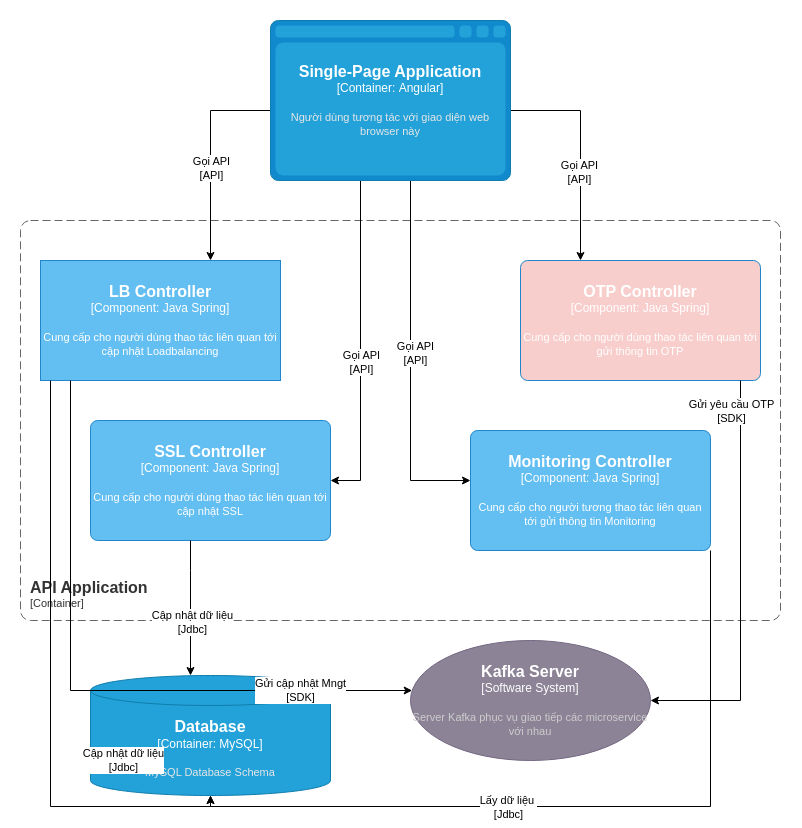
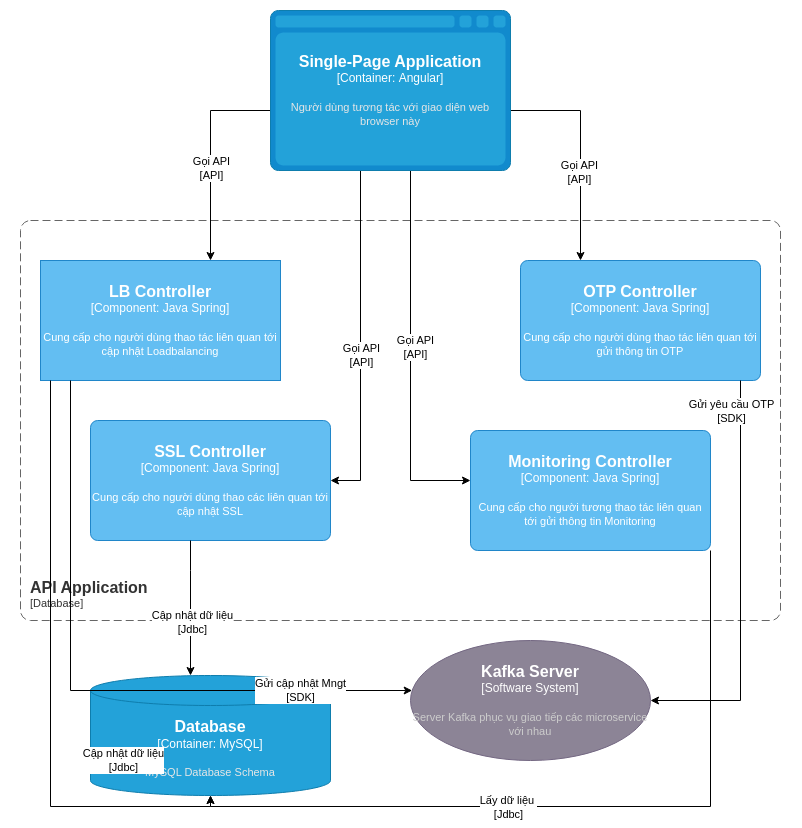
- <mxCell id="11" value="&lt;font style=&quot;font-size: 16px&quot;&gt;&lt;b&gt;Single-Page Application&lt;/b&gt;&lt;/font&gt;&lt;div&gt;[Container:&amp;nbsp;Angular]&lt;/div&gt;&lt;br&gt;&lt;div&gt;&lt;font style=&quot;font-size: 11px&quot;&gt;&lt;font color=&quot;#E6E6E6&quot;&gt;Người dùng tương tác với giao diện web browser này&lt;/font&gt;&lt;/div&gt;" style="shape=mxgraph.c4.webBrowserContainer2;whiteSpace=wrap;html=1;boundedLbl=1;rounded=0;labelBackgroundColor=none;strokeColor=#118ACD;fillColor=#23A2D9;strokeColor=#118ACD;strokeColor2=#0E7DAD;fontSize=12;fontColor=#ffffff;align=center;metaEdit=1;points=[[0.5,0,0],[1,0.25,0],[1,0.5,0],[1,0.75,0],[0.5,1,0],[0,0.75,0],[0,0.5,0],[0,0.25,0]];resizable=0;" parent="1" vertex="1"><mxGeometry x="270" y="20" width="240" height="160" as="geometry" /></mxCell>
+ <mxCell id="11" value="&lt;font style=&quot;font-size: 16px&quot;&gt;&lt;b&gt;Single-Page Application&lt;/b&gt;&lt;/font&gt;&lt;div&gt;[Container:&amp;nbsp;Angular]&lt;/div&gt;&lt;br&gt;&lt;div&gt;&lt;font style=&quot;font-size: 11px&quot;&gt;&lt;font color=&quot;#E6E6E6&quot;&gt;Người dùng tương tác với giao diện web browser này&lt;/font&gt;&lt;/div&gt;" style="shape=mxgraph.c4.webBrowserContainer2;whiteSpace=wrap;html=1;boundedLbl=1;rounded=0;labelBackgroundColor=none;strokeColor=#118ACD;fillColor=#23A2D9;strokeColor=#118ACD;strokeColor2=#0E7DAD;fontSize=12;fontColor=#ffffff;align=center;metaEdit=1;points=[[0.5,0,0],[1,0.25,0],[1,0.5,0],[1,0.75,0],[0.5,1,0],[0,0.75,0],[0,0.5,0],[0,0.25,0]];resizable=0;" parent="1" vertex="1"><mxGeometry x="270" y="10" width="240" height="160" as="geometry" /></mxCell>
- <mxCell id="13" value="&lt;font style=&quot;font-size: 16px&quot;&gt;&lt;b&gt;OTP Controller&lt;/b&gt;&lt;/font&gt;&lt;div&gt;[Component: Java Spring]&lt;/div&gt;&lt;br&gt;&lt;div&gt;&lt;font style=&quot;font-size: 11px&quot;&gt;Cung cấp cho người dùng thao tác liên quan tới gửi thông tin OTP&lt;/font&gt;&lt;/div&gt;" style="rounded=1;whiteSpace=wrap;html=1;labelBackgroundColor=none;fillColor=#f8cecc;fontColor=#ffffff;align=center;arcSize=6;strokeColor=#2086C9;metaEdit=1;resizable=0;points=[[0.25,0,0],[0.5,0,0],[0.75,0,0],[1,0.25,0],[1,0.5,0],[1,0.75,0],[0.75,1,0],[0.5,1,0],[0.25,1,0],[0,0.75,0],[0,0.5,0],[0,0.25,0]];" parent="1" vertex="1"><mxGeometry x="520" y="260" width="240" height="120" as="geometry" /></mxCell>
+ <mxCell id="13" value="&lt;font style=&quot;font-size: 16px&quot;&gt;&lt;b&gt;OTP Controller&lt;/b&gt;&lt;/font&gt;&lt;div&gt;[Component: Java Spring]&lt;/div&gt;&lt;br&gt;&lt;div&gt;&lt;font style=&quot;font-size: 11px&quot;&gt;Cung cấp cho người dùng thao tác liên quan tới gửi thông tin OTP&lt;/font&gt;&lt;/div&gt;" style="rounded=1;whiteSpace=wrap;html=1;labelBackgroundColor=none;fillColor=#63BEF2;fontColor=#ffffff;align=center;arcSize=6;strokeColor=#2086C9;metaEdit=1;resizable=0;points=[[0.25,0,0],[0.5,0,0],[0.75,0,0],[1,0.25,0],[1,0.5,0],[1,0.75,0],[0.75,1,0],[0.5,1,0],[0.25,1,0],[0,0.75,0],[0,0.5,0],[0,0.25,0]];" parent="1" vertex="1"><mxGeometry x="520" y="260" width="240" height="120" as="geometry" /></mxCell>
- <mxCell id="22" value="&lt;font style=&quot;font-size: 16px&quot;&gt;&lt;b&gt;SSL Controller&lt;/b&gt;&lt;/font&gt;&lt;div&gt;[Component: Java Spring]&lt;/div&gt;&lt;br&gt;&lt;div&gt;&lt;font style=&quot;font-size: 11px&quot;&gt;Cung cấp cho người dùng thao tác liên quan tới cập nhật SSL&lt;/font&gt;&lt;/div&gt;" style="rounded=1;whiteSpace=wrap;html=1;labelBackgroundColor=none;fillColor=#63BEF2;fontColor=#ffffff;align=center;arcSize=6;strokeColor=#2086C9;metaEdit=1;resizable=0;points=[[0.25,0,0],[0.5,0,0],[0.75,0,0],[1,0.25,0],[1,0.5,0],[1,0.75,0],[0.75,1,0],[0.5,1,0],[0.25,1,0],[0,0.75,0],[0,0.5,0],[0,0.25,0]];" parent="1" vertex="1"><mxGeometry x="90" y="420" width="240" height="120" as="geometry" /></mxCell>
+ <mxCell id="22" value="&lt;font style=&quot;font-size: 16px&quot;&gt;&lt;b&gt;SSL Controller&lt;/b&gt;&lt;/font&gt;&lt;div&gt;[Component: Java Spring]&lt;/div&gt;&lt;br&gt;&lt;div&gt;&lt;font style=&quot;font-size: 11px&quot;&gt;Cung cấp cho người dùng thao các liên quan tới cập nhật SSL&lt;/font&gt;&lt;/div&gt;" style="rounded=1;whiteSpace=wrap;html=1;labelBackgroundColor=none;fillColor=#63BEF2;fontColor=#ffffff;align=center;arcSize=6;strokeColor=#2086C9;metaEdit=1;resizable=0;points=[[0.25,0,0],[0.5,0,0],[0.75,0,0],[1,0.25,0],[1,0.5,0],[1,0.75,0],[0.75,1,0],[0.5,1,0],[0.25,1,0],[0,0.75,0],[0,0.5,0],[0,0.25,0]];" parent="1" vertex="1"><mxGeometry x="90" y="420" width="240" height="120" as="geometry" /></mxCell>
- <mxCell id="2" value="&lt;font style=&quot;font-size: 16px&quot;&gt;&lt;b&gt;&lt;div style=&quot;text-align: left&quot;&gt;API Application&lt;/div&gt;&lt;/b&gt;&lt;/font&gt;&lt;div style=&quot;text-align: left&quot;&gt;[Container]&lt;/div&gt;" style="rounded=1;fontSize=11;whiteSpace=wrap;html=1;dashed=1;arcSize=20;fillColor=none;strokeColor=#666666;fontColor=#333333;labelBackgroundColor=none;align=left;verticalAlign=bottom;labelBorderColor=none;spacingTop=0;spacing=10;dashPattern=8 4;metaEdit=1;rotatable=0;perimeter=rectanglePerimeter;noLabel=0;labelPadding=0;allowArrows=0;connectable=0;expand=0;recursiveResize=0;editable=1;pointerEvents=0;absoluteArcSize=1;points=[[0.25,0,0],[0.5,0,0],[0.75,0,0],[1,0.25,0],[1,0.5,0],[1,0.75,0],[0.75,1,0],[0.5,1,0],[0.25,1,0],[0,0.75,0],[0,0.5,0],[0,0.25,0]];" parent="1" vertex="1"><mxGeometry x="20" y="220" width="760" height="400" as="geometry" /></mxCell>
+ <mxCell id="2" value="&lt;font style=&quot;font-size: 16px&quot;&gt;&lt;b&gt;&lt;div style=&quot;text-align: left&quot;&gt;API Application&lt;/div&gt;&lt;/b&gt;&lt;/font&gt;&lt;div style=&quot;text-align: left&quot;&gt;[Database]&lt;/div&gt;" style="rounded=1;fontSize=11;whiteSpace=wrap;html=1;dashed=1;arcSize=20;fillColor=none;strokeColor=#666666;fontColor=#333333;labelBackgroundColor=none;align=left;verticalAlign=bottom;labelBorderColor=none;spacingTop=0;spacing=10;dashPattern=8 4;metaEdit=1;rotatable=0;perimeter=rectanglePerimeter;noLabel=0;labelPadding=0;allowArrows=0;connectable=0;expand=0;recursiveResize=0;editable=1;pointerEvents=0;absoluteArcSize=1;points=[[0.25,0,0],[0.5,0,0],[0.75,0,0],[1,0.25,0],[1,0.5,0],[1,0.75,0],[0.75,1,0],[0.5,1,0],[0.25,1,0],[0,0.75,0],[0,0.5,0],[0,0.25,0]];" parent="1" vertex="1"><mxGeometry x="20" y="220" width="760" height="400" as="geometry" /></mxCell>
